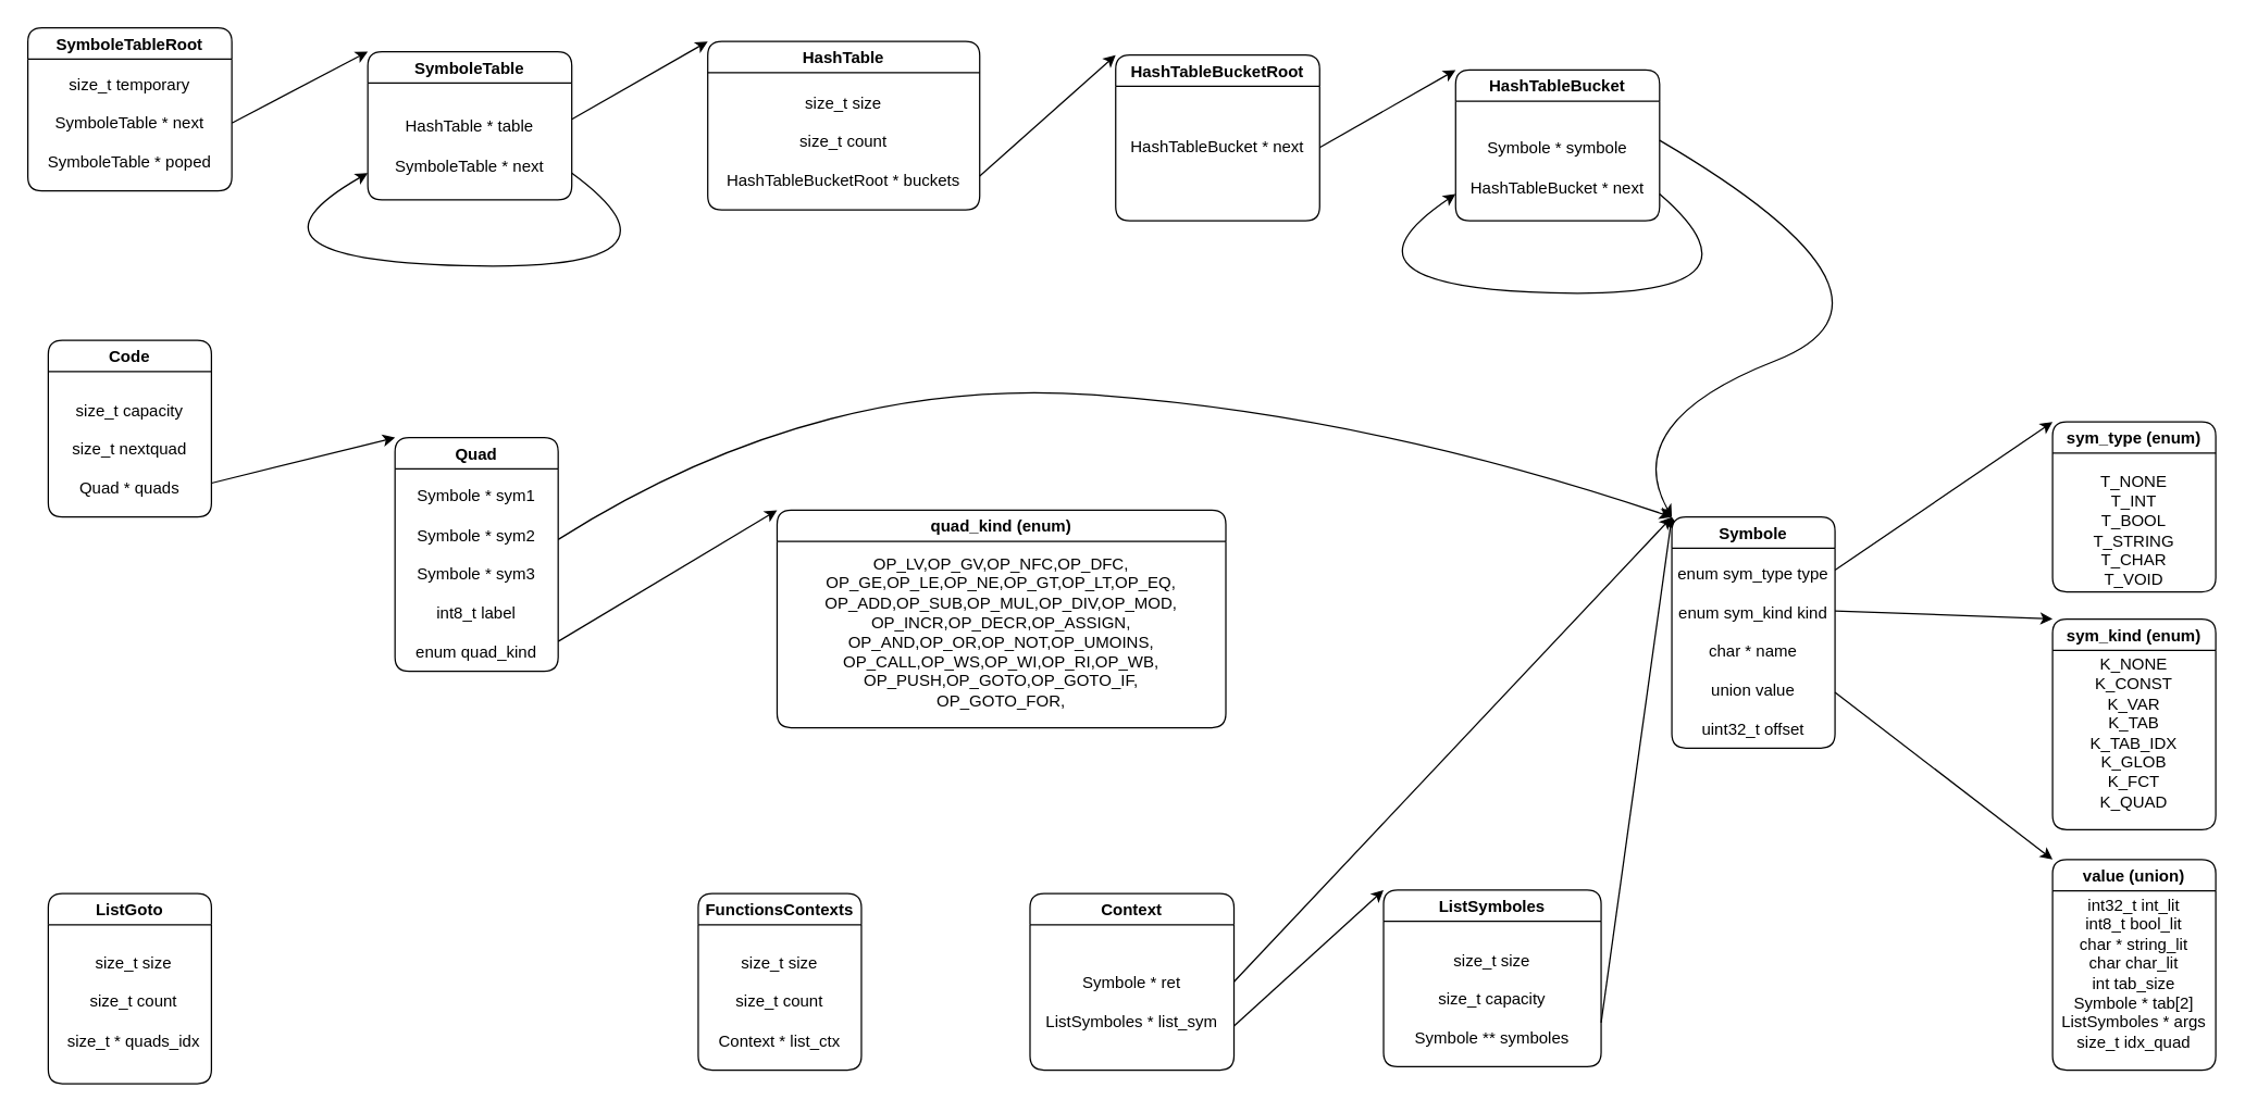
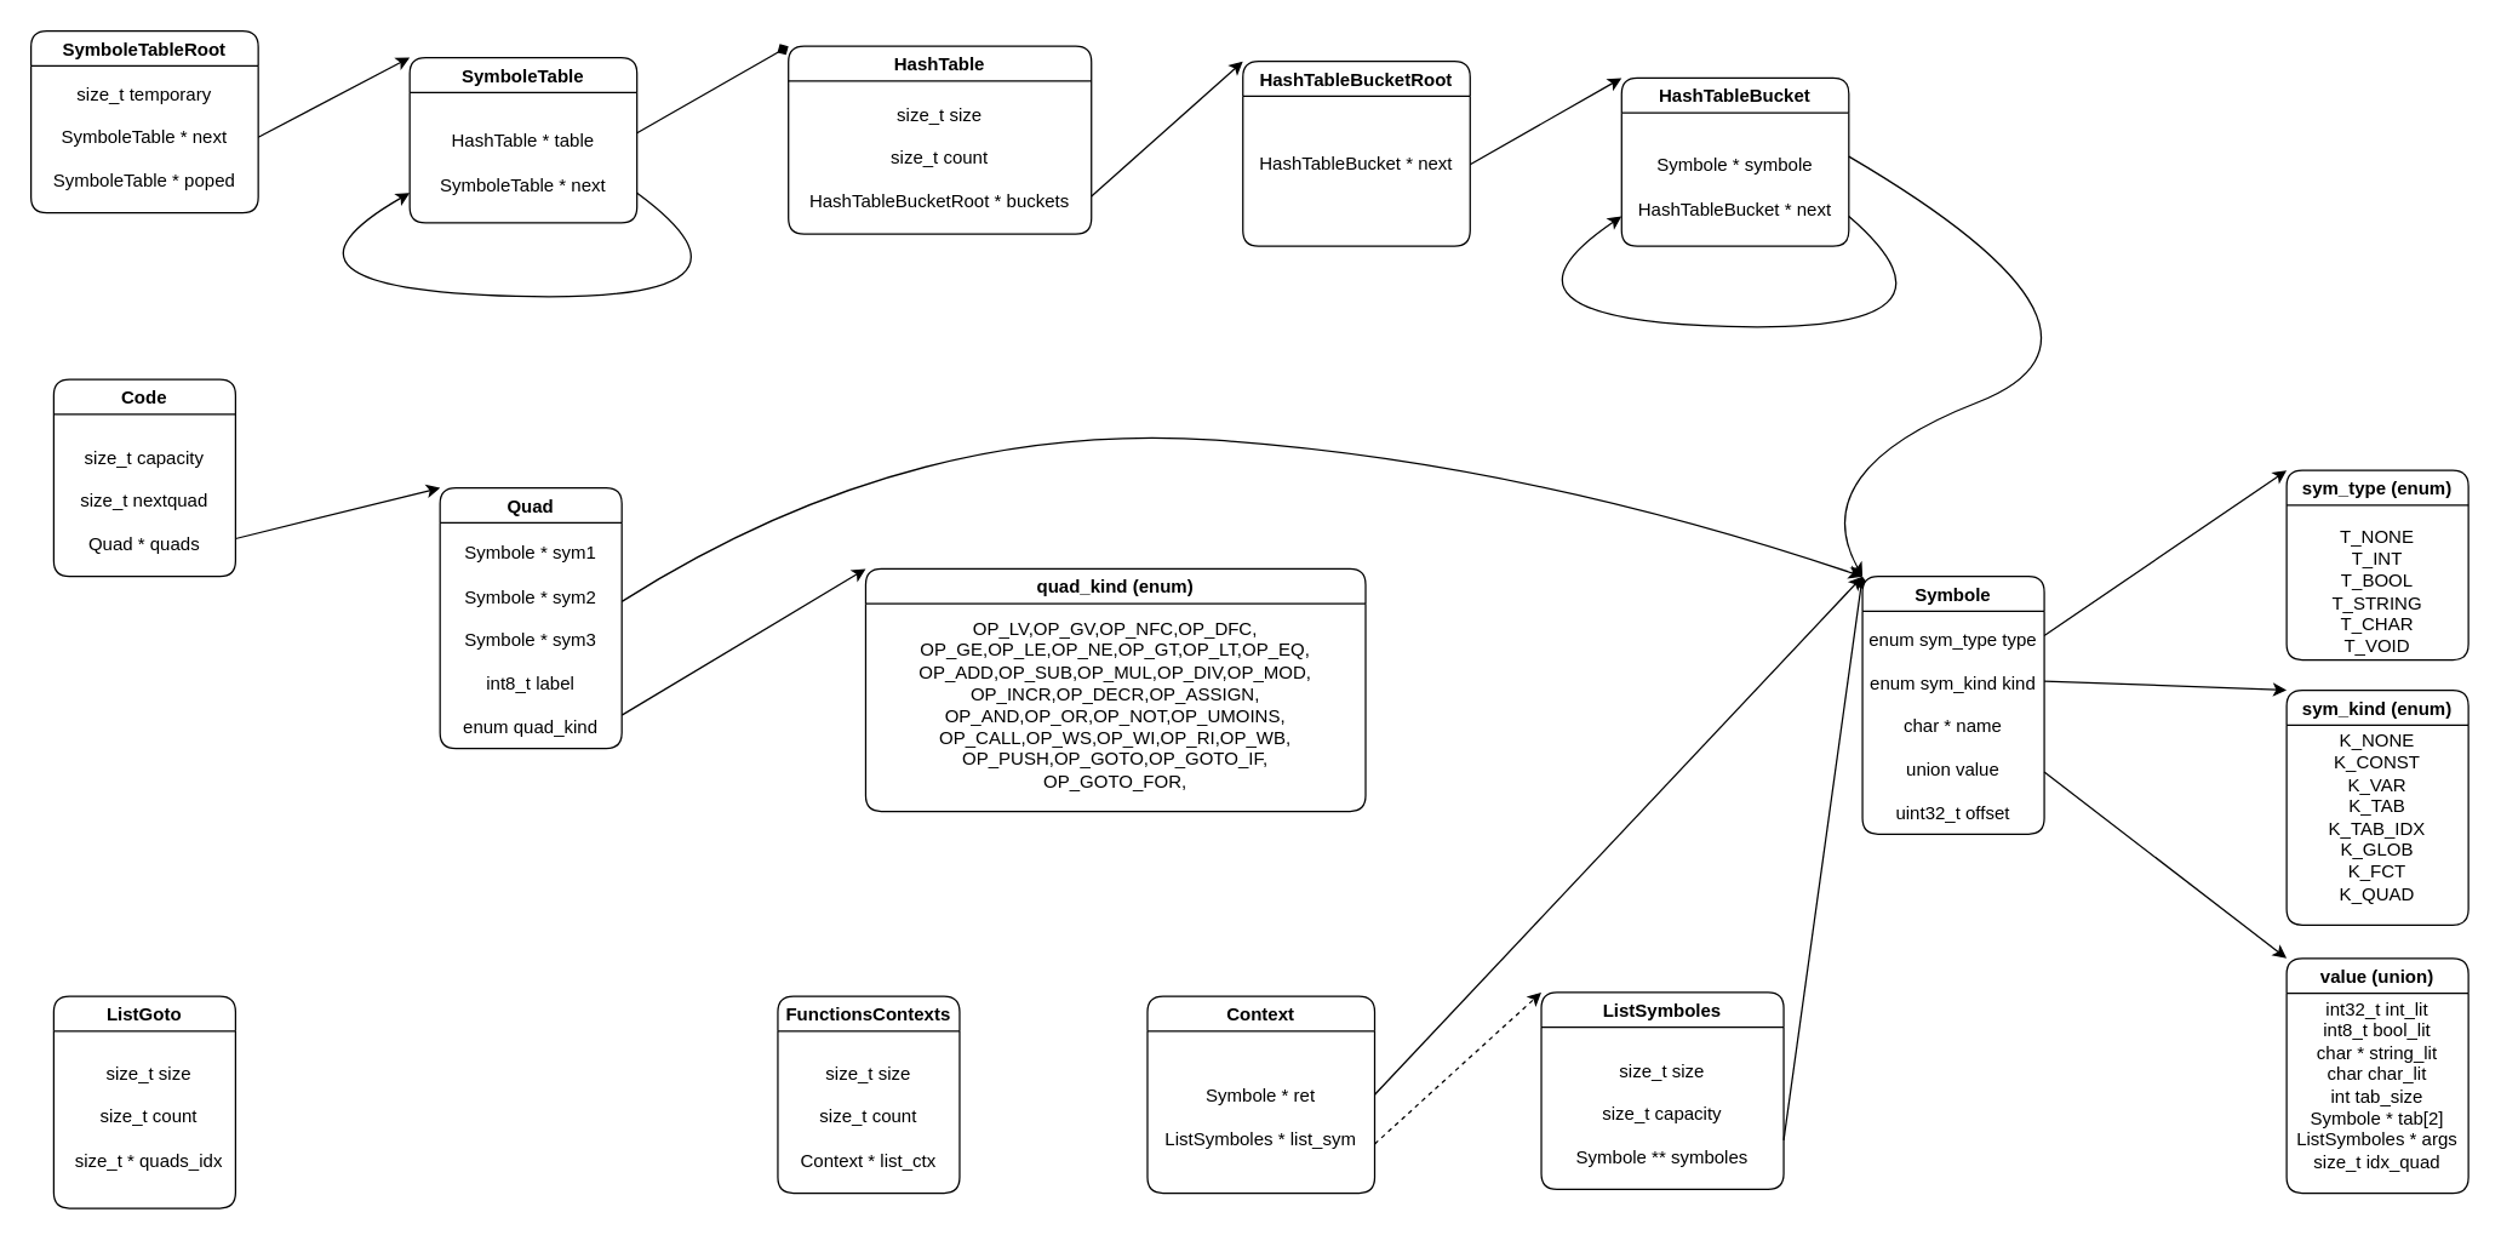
- <mxCell id="41" style="edgeStyle=none;html=1;exitX=1;exitY=0.25;exitDx=0;exitDy=0;entryX=0;entryY=0;entryDx=0;entryDy=0;rounded=1;curved=1;" parent="1" source="26" target="30" edge="1"><mxGeometry relative="1" as="geometry" /></mxCell>
+ <mxCell id="41" style="edgeStyle=none;html=1;exitX=1;exitY=0.25;exitDx=0;exitDy=0;entryX=0;entryY=0;entryDx=0;entryDy=0;rounded=1;curved=1;endArrow=diamond;" parent="1" source="26" target="30" edge="1"><mxGeometry relative="1" as="geometry" /></mxCell>
- <mxCell id="4" style="edgeStyle=none;html=1;exitX=1;exitY=0.75;exitDx=0;exitDy=0;entryX=0;entryY=0;entryDx=0;entryDy=0;" edge="1" parent="1" source="6" target="9"><mxGeometry relative="1" as="geometry" /></mxCell>
+ <mxCell id="4" style="edgeStyle=none;html=1;exitX=1;exitY=0.75;exitDx=0;exitDy=0;entryX=0;entryY=0;entryDx=0;entryDy=0;dashed=1;" edge="1" parent="1" source="6" target="9"><mxGeometry relative="1" as="geometry" /></mxCell>
